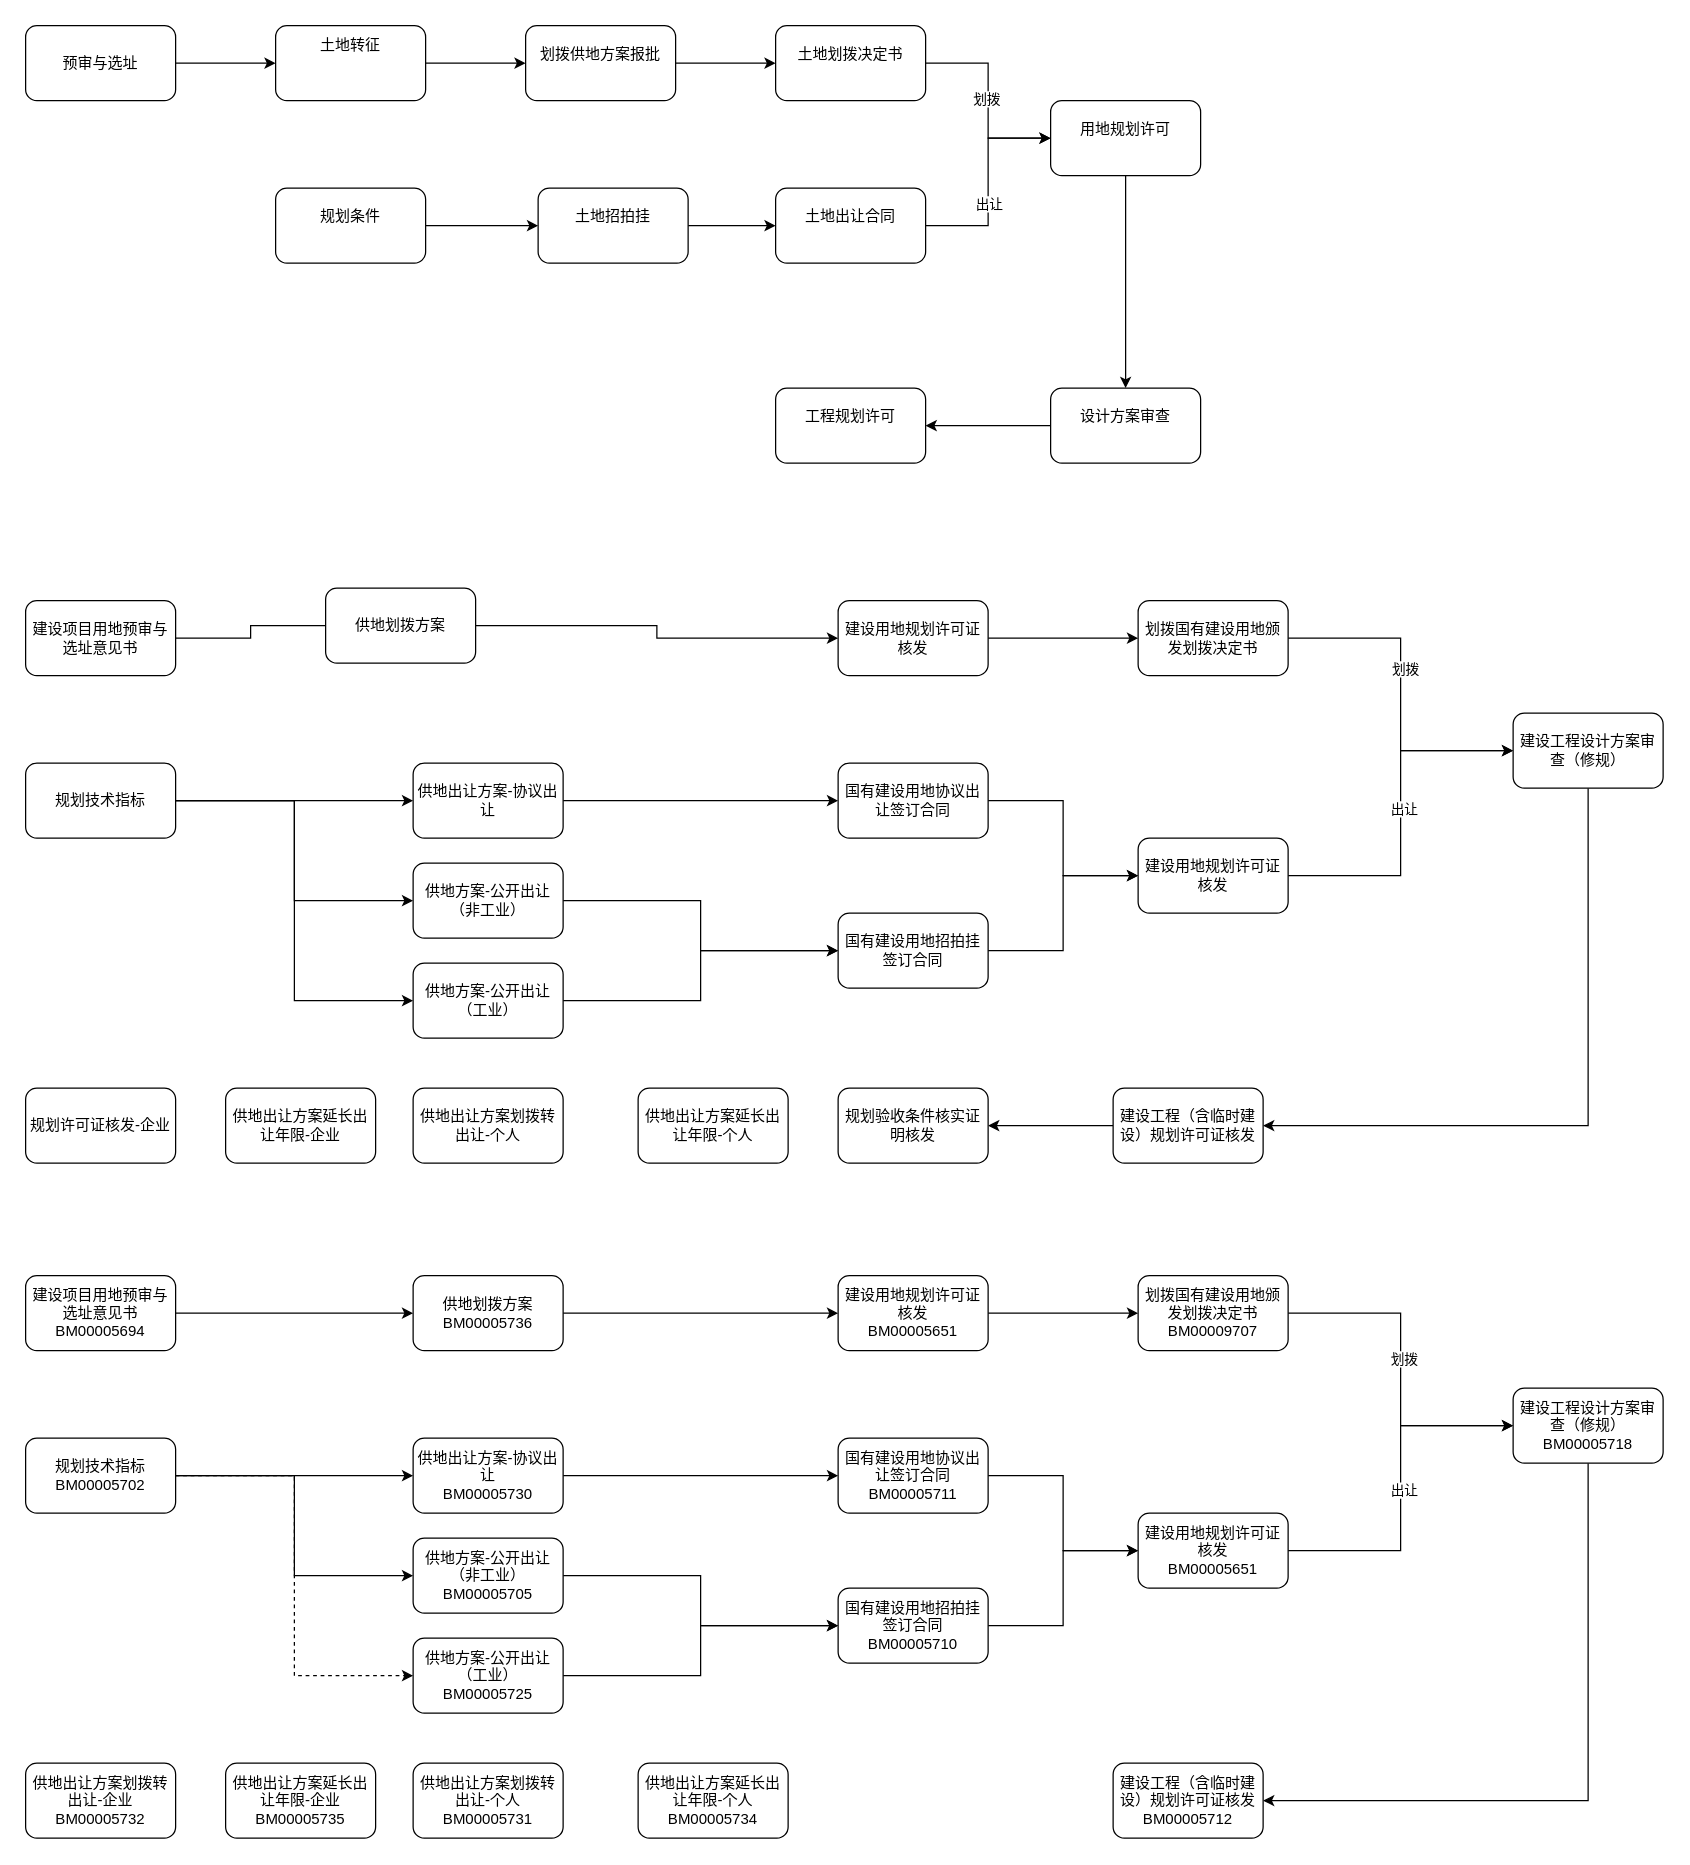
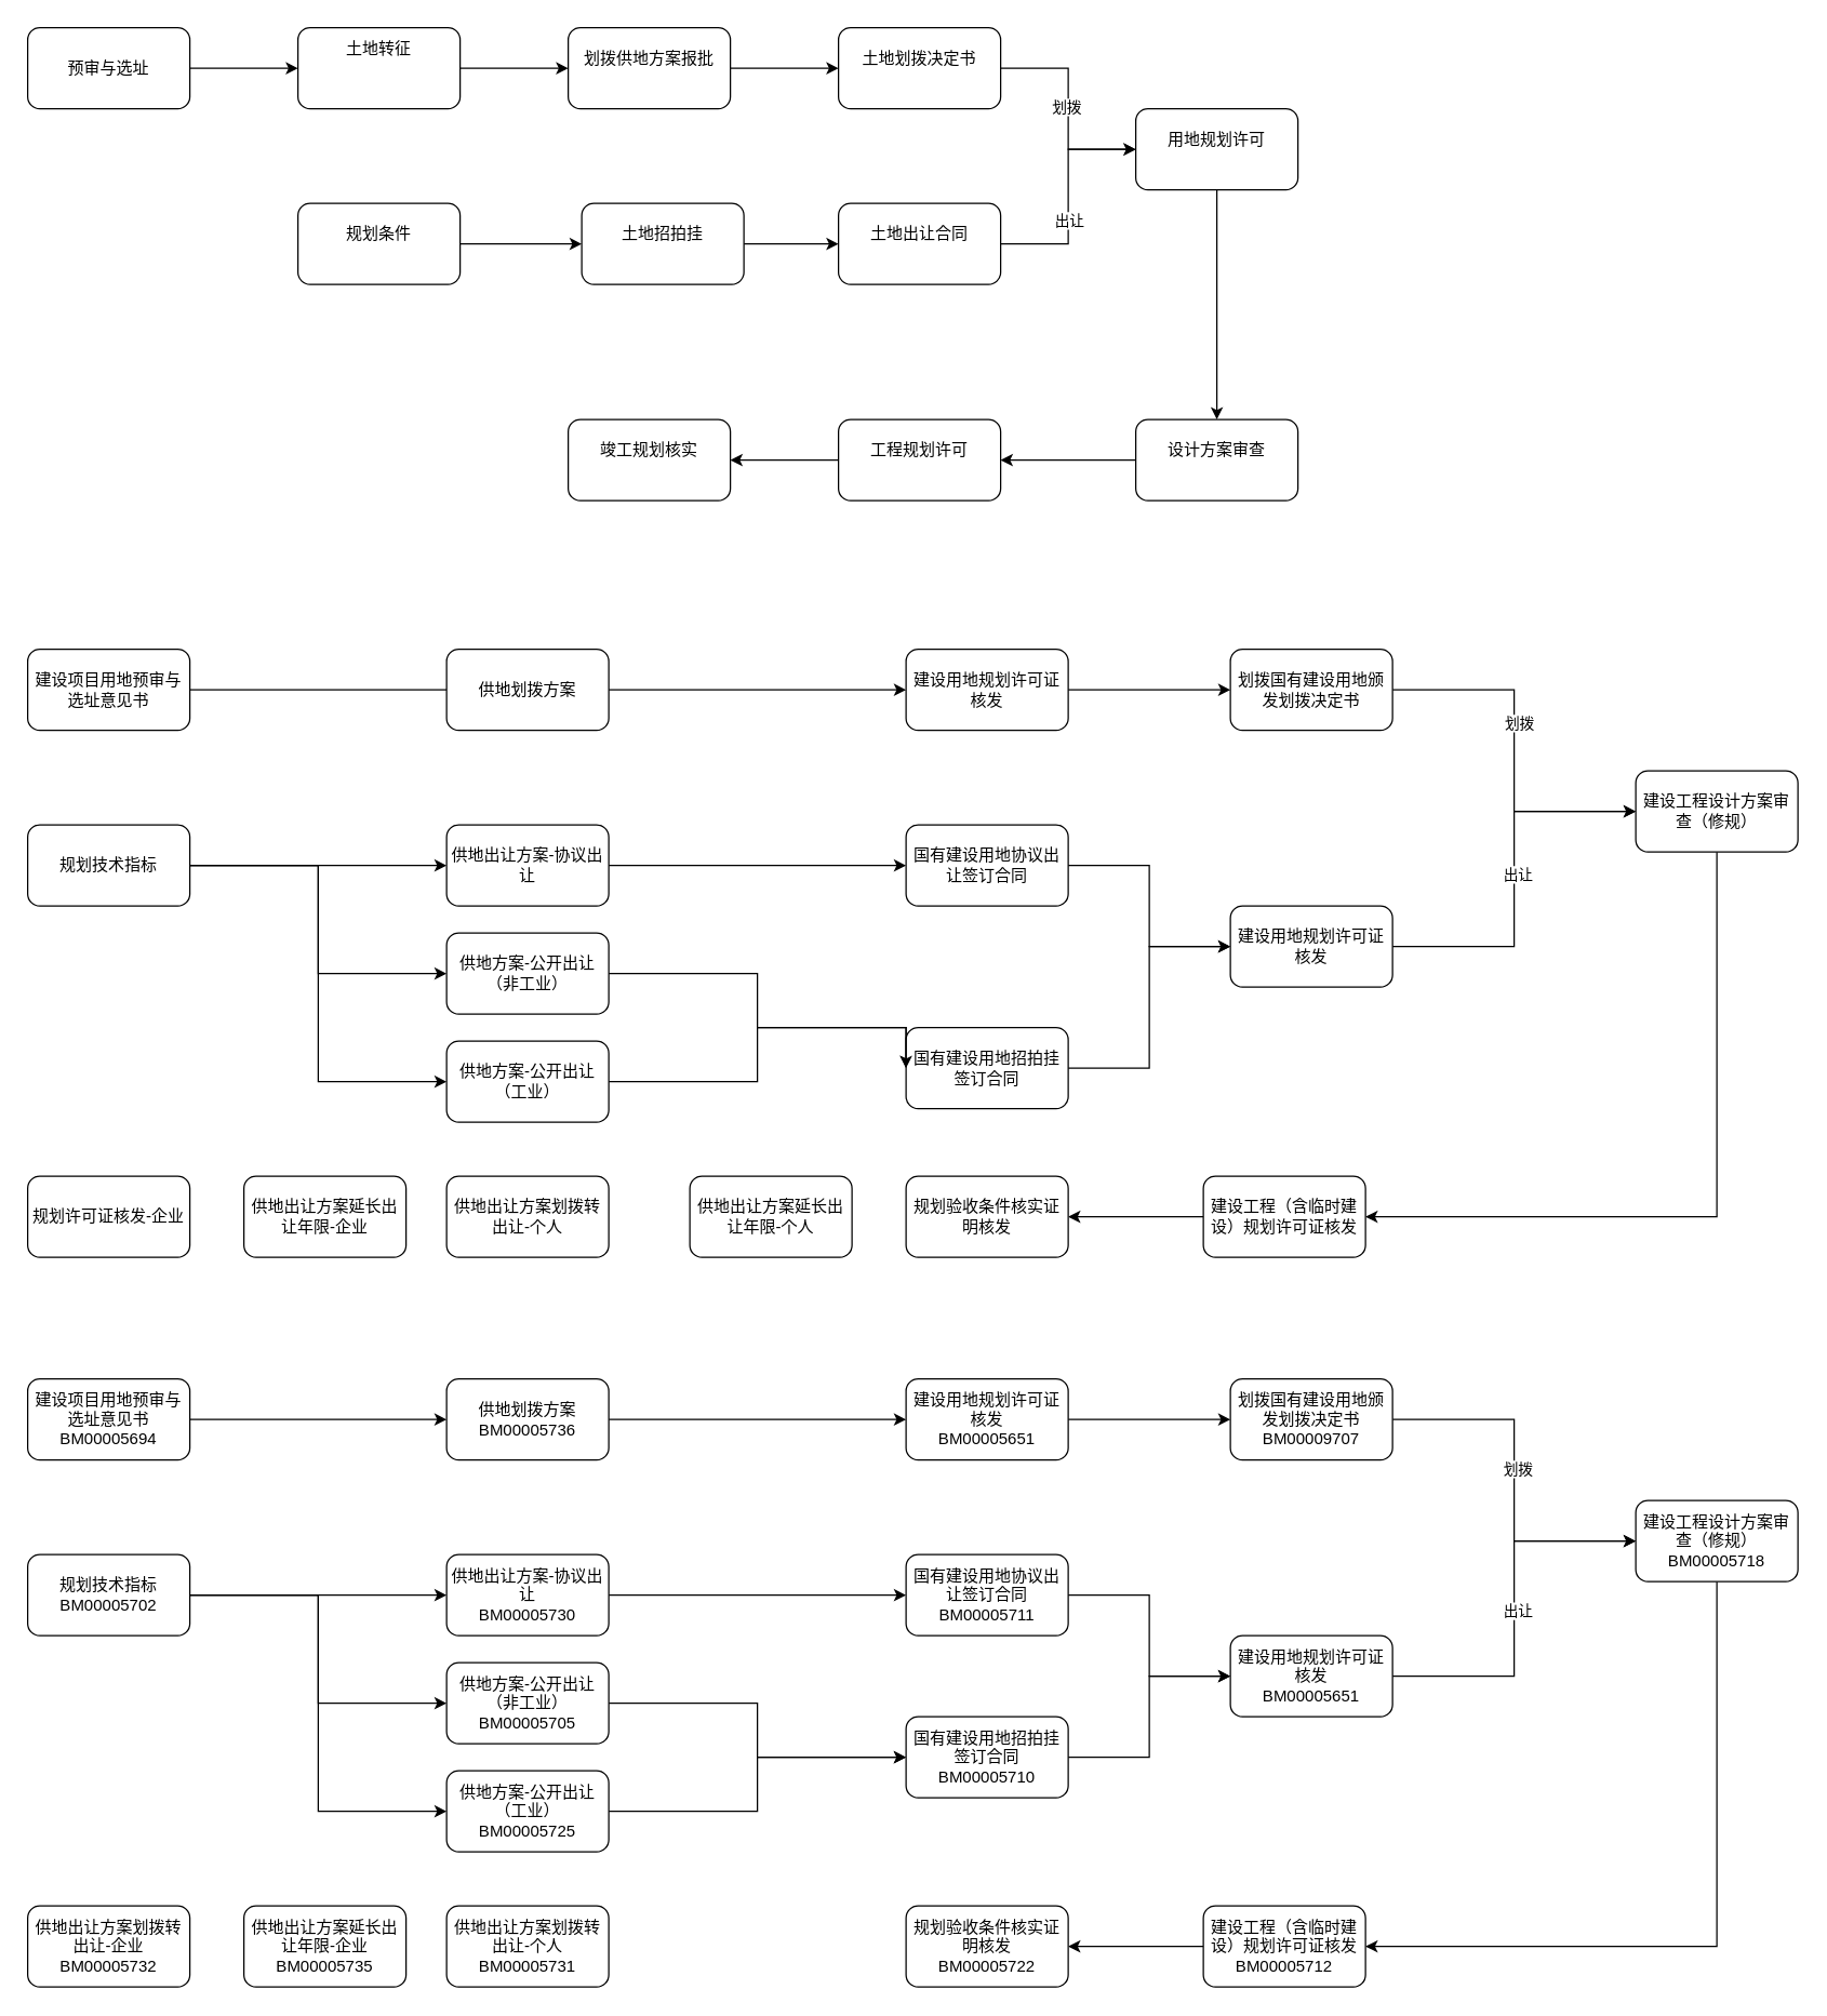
+ <mxCell id="24" value="&#10;竣工规划核实&#10;&#10;" style="rounded=1;whiteSpace=wrap;html=1;" parent="1" vertex="1"><mxGeometry x="420" y="310" width="120" height="60" as="geometry" /></mxCell>
+ <mxCell id="22" value="" style="edgeStyle=orthogonalEdgeStyle;rounded=0;orthogonalLoop=1;jettySize=auto;html=1;" parent="1" source="23" target="24" edge="1"><mxGeometry relative="1" as="geometry" /></mxCell>
- <mxCell id="39" value="供地划拨方案" style="rounded=1;whiteSpace=wrap;html=1;" vertex="1" parent="1"><mxGeometry x="260" y="470" width="120" height="60" as="geometry" /></mxCell>
+ <mxCell id="39" value="供地划拨方案" style="rounded=1;whiteSpace=wrap;html=1;" vertex="1" parent="1"><mxGeometry x="330" y="480" width="120" height="60" as="geometry" /></mxCell>
- <mxCell id="45" value="国有建设用地招拍挂签订合同" style="rounded=1;whiteSpace=wrap;html=1;" vertex="1" parent="1"><mxGeometry x="670" y="730" width="120" height="60" as="geometry" /></mxCell>
+ <mxCell id="45" value="国有建设用地招拍挂签订合同" style="rounded=1;whiteSpace=wrap;html=1;" vertex="1" parent="1"><mxGeometry x="670" y="760" width="120" height="60" as="geometry" /></mxCell>
- <mxCell id="64" style="edgeStyle=orthogonalEdgeStyle;rounded=0;orthogonalLoop=1;jettySize=auto;html=1;entryX=0;entryY=0.5;entryDx=0;entryDy=0;dashed=1;" edge="1" parent="1" source="65" target="82"><mxGeometry relative="1" as="geometry" /></mxCell>
+ <mxCell id="64" style="edgeStyle=orthogonalEdgeStyle;rounded=0;orthogonalLoop=1;jettySize=auto;html=1;entryX=0;entryY=0.5;entryDx=0;entryDy=0;" edge="1" parent="1" source="65" target="82"><mxGeometry relative="1" as="geometry" /></mxCell>
- <mxCell id="86" value="供地出让方案延长出让年限-个人&lt;br style=&quot;border-color: var(--border-color);&quot;&gt;BM00005734" style="rounded=1;whiteSpace=wrap;html=1;" vertex="1" parent="1"><mxGeometry x="510" y="1410" width="120" height="60" as="geometry" /></mxCell>
+ <mxCell id="72" value="规划验收条件核实证明核发&lt;br style=&quot;border-color: var(--border-color);&quot;&gt;BM00005722" style="rounded=1;whiteSpace=wrap;html=1;" vertex="1" parent="1"><mxGeometry x="670" y="1410" width="120" height="60" as="geometry" /></mxCell>
+ <mxCell id="70" value="" style="edgeStyle=orthogonalEdgeStyle;rounded=0;orthogonalLoop=1;jettySize=auto;html=1;" edge="1" parent="1" source="71" target="72"><mxGeometry relative="1" as="geometry" /></mxCell>
